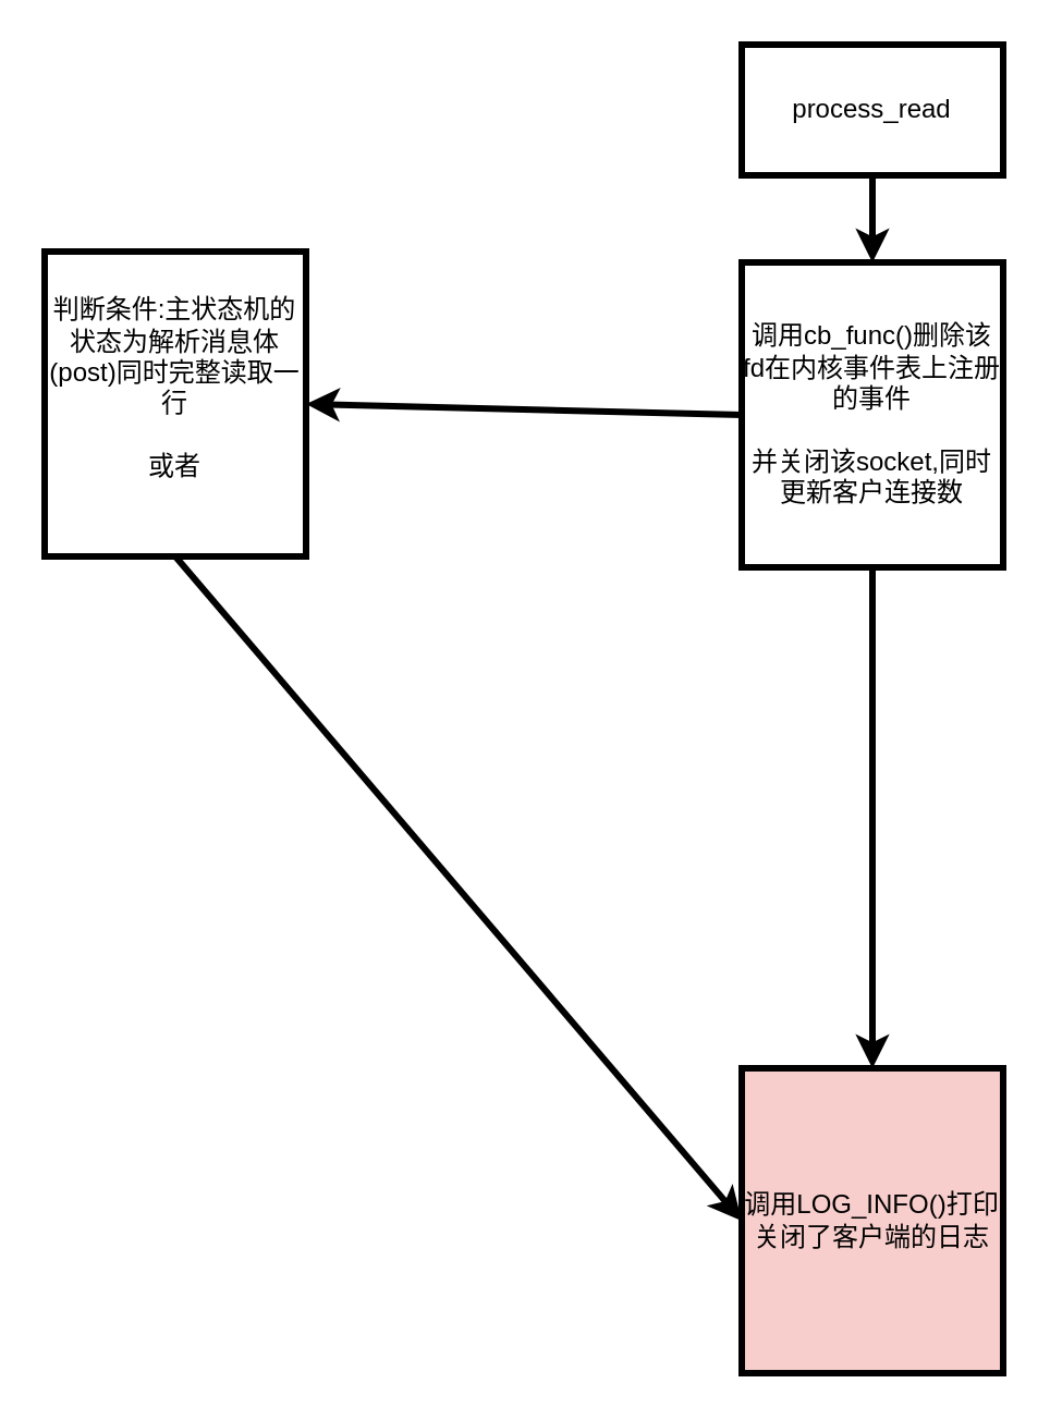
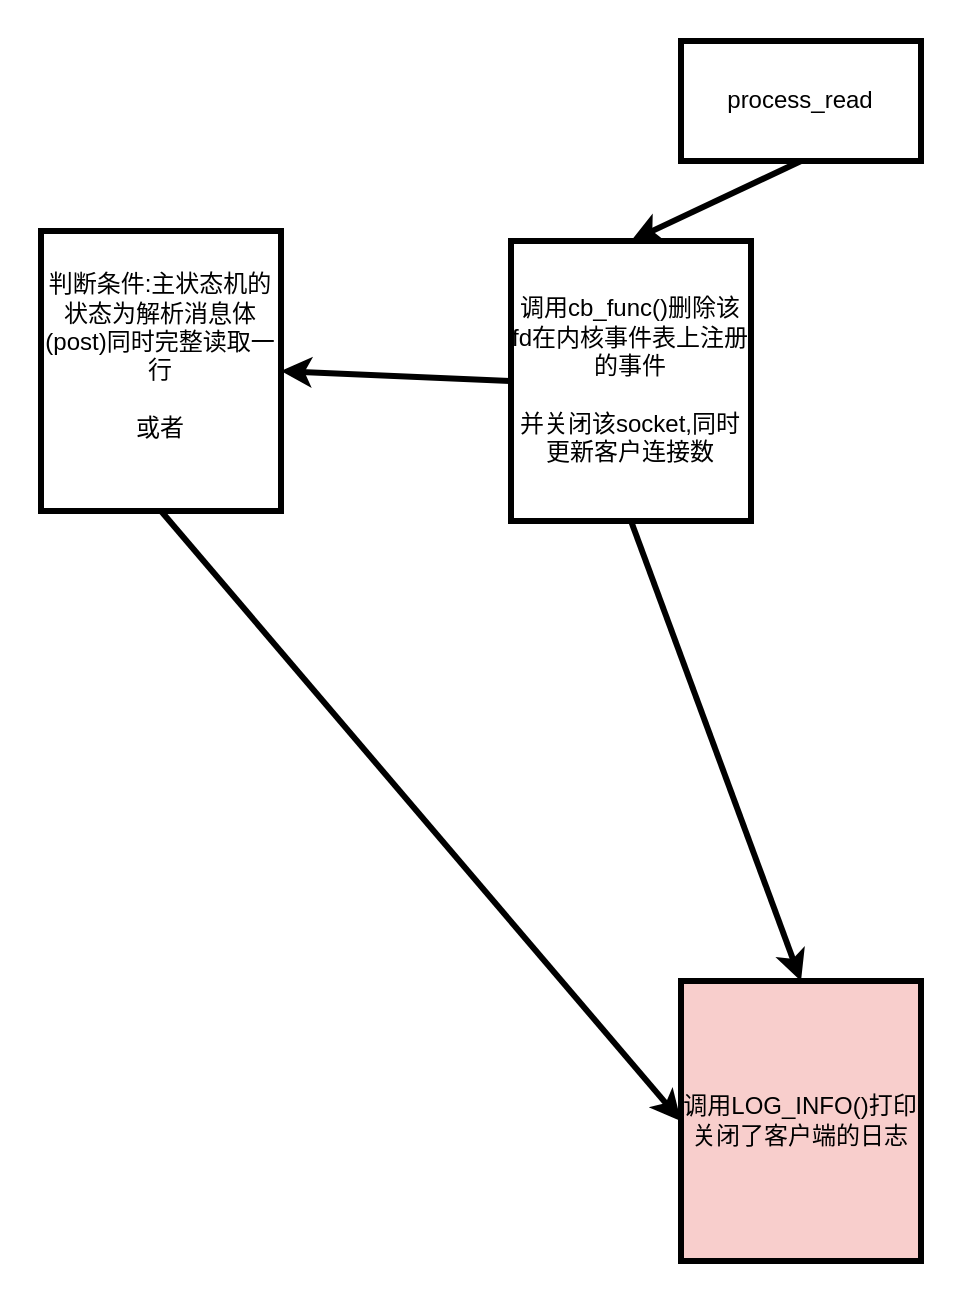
- <mxCell id="6" value="调用cb_func()删除该fd在内核事件表上注册的事件&lt;br&gt;&lt;br&gt;并关闭该socket,同时更新客户连接数" style="whiteSpace=wrap;html=1;strokeColor=#000000;strokeWidth=3;" parent="1" vertex="1"><mxGeometry x="340" y="120" width="120" height="140" as="geometry" /></mxCell>
+ <mxCell id="6" value="调用cb_func()删除该fd在内核事件表上注册的事件&lt;br&gt;&lt;br&gt;并关闭该socket,同时更新客户连接数" style="whiteSpace=wrap;html=1;strokeColor=#000000;strokeWidth=3;" parent="1" vertex="1"><mxGeometry x="255" y="120" width="120" height="140" as="geometry" /></mxCell>
